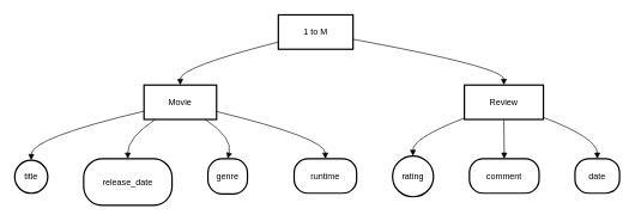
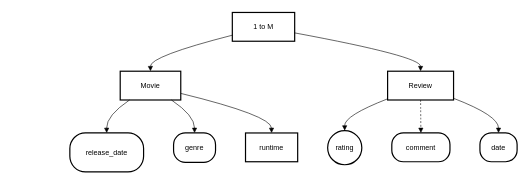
- <mxCell id="12" value="" style="curved=1;startArrow=none;endArrow=block;exitX=0;exitY=0.76;entryX=0.5;entryY=-0.01;" edge="1" parent="1" source="2" target="3"><mxGeometry relative="1" as="geometry"><Array as="points"><mxPoint x="43" y="192" /></Array></mxGeometry></mxCell>
- <mxCell id="17" value="" style="curved=1;startArrow=none;endArrow=block;exitX=0.5;exitY=1.02;entryX=0.5;entryY=0.01;" edge="1" parent="1" source="7" target="9"><mxGeometry relative="1" as="geometry"><Array as="points" /></mxGeometry></mxCell>
+ <mxCell id="17" value="" style="curved=1;startArrow=none;endArrow=block;exitX=0.5;exitY=1.02;entryX=0.5;entryY=0.01;dashed=1;" edge="1" parent="1" source="7" target="9"><mxGeometry relative="1" as="geometry"><Array as="points" /></mxGeometry></mxCell>
- <mxCell id="6" value="runtime" style="rounded=1;arcSize=40;strokeWidth=2" vertex="1" parent="1"><mxGeometry x="409" y="221" width="87" height="48" as="geometry" /></mxCell>
+ <mxCell id="6" value="runtime" style="arcSize=40;strokeWidth=2;rounded=0;" vertex="1" parent="1"><mxGeometry x="409" y="221" width="87" height="48" as="geometry" /></mxCell>
- <mxCell id="3" value="title" style="ellipse;aspect=fixed;strokeWidth=2;whiteSpace=wrap;" vertex="1" parent="1"><mxGeometry x="20" y="223" width="46" height="46" as="geometry" /></mxCell>
- <mxCell id="5" value="genre" style="rounded=1;arcSize=40;strokeWidth=2" vertex="1" parent="1"><mxGeometry x="289" y="221" width="55" height="49" as="geometry" /></mxCell>
+ <mxCell id="5" value="genre" style="rounded=1;arcSize=40;strokeWidth=2" vertex="1" parent="1"><mxGeometry x="289" y="221" width="70" height="49" as="geometry" /></mxCell>
